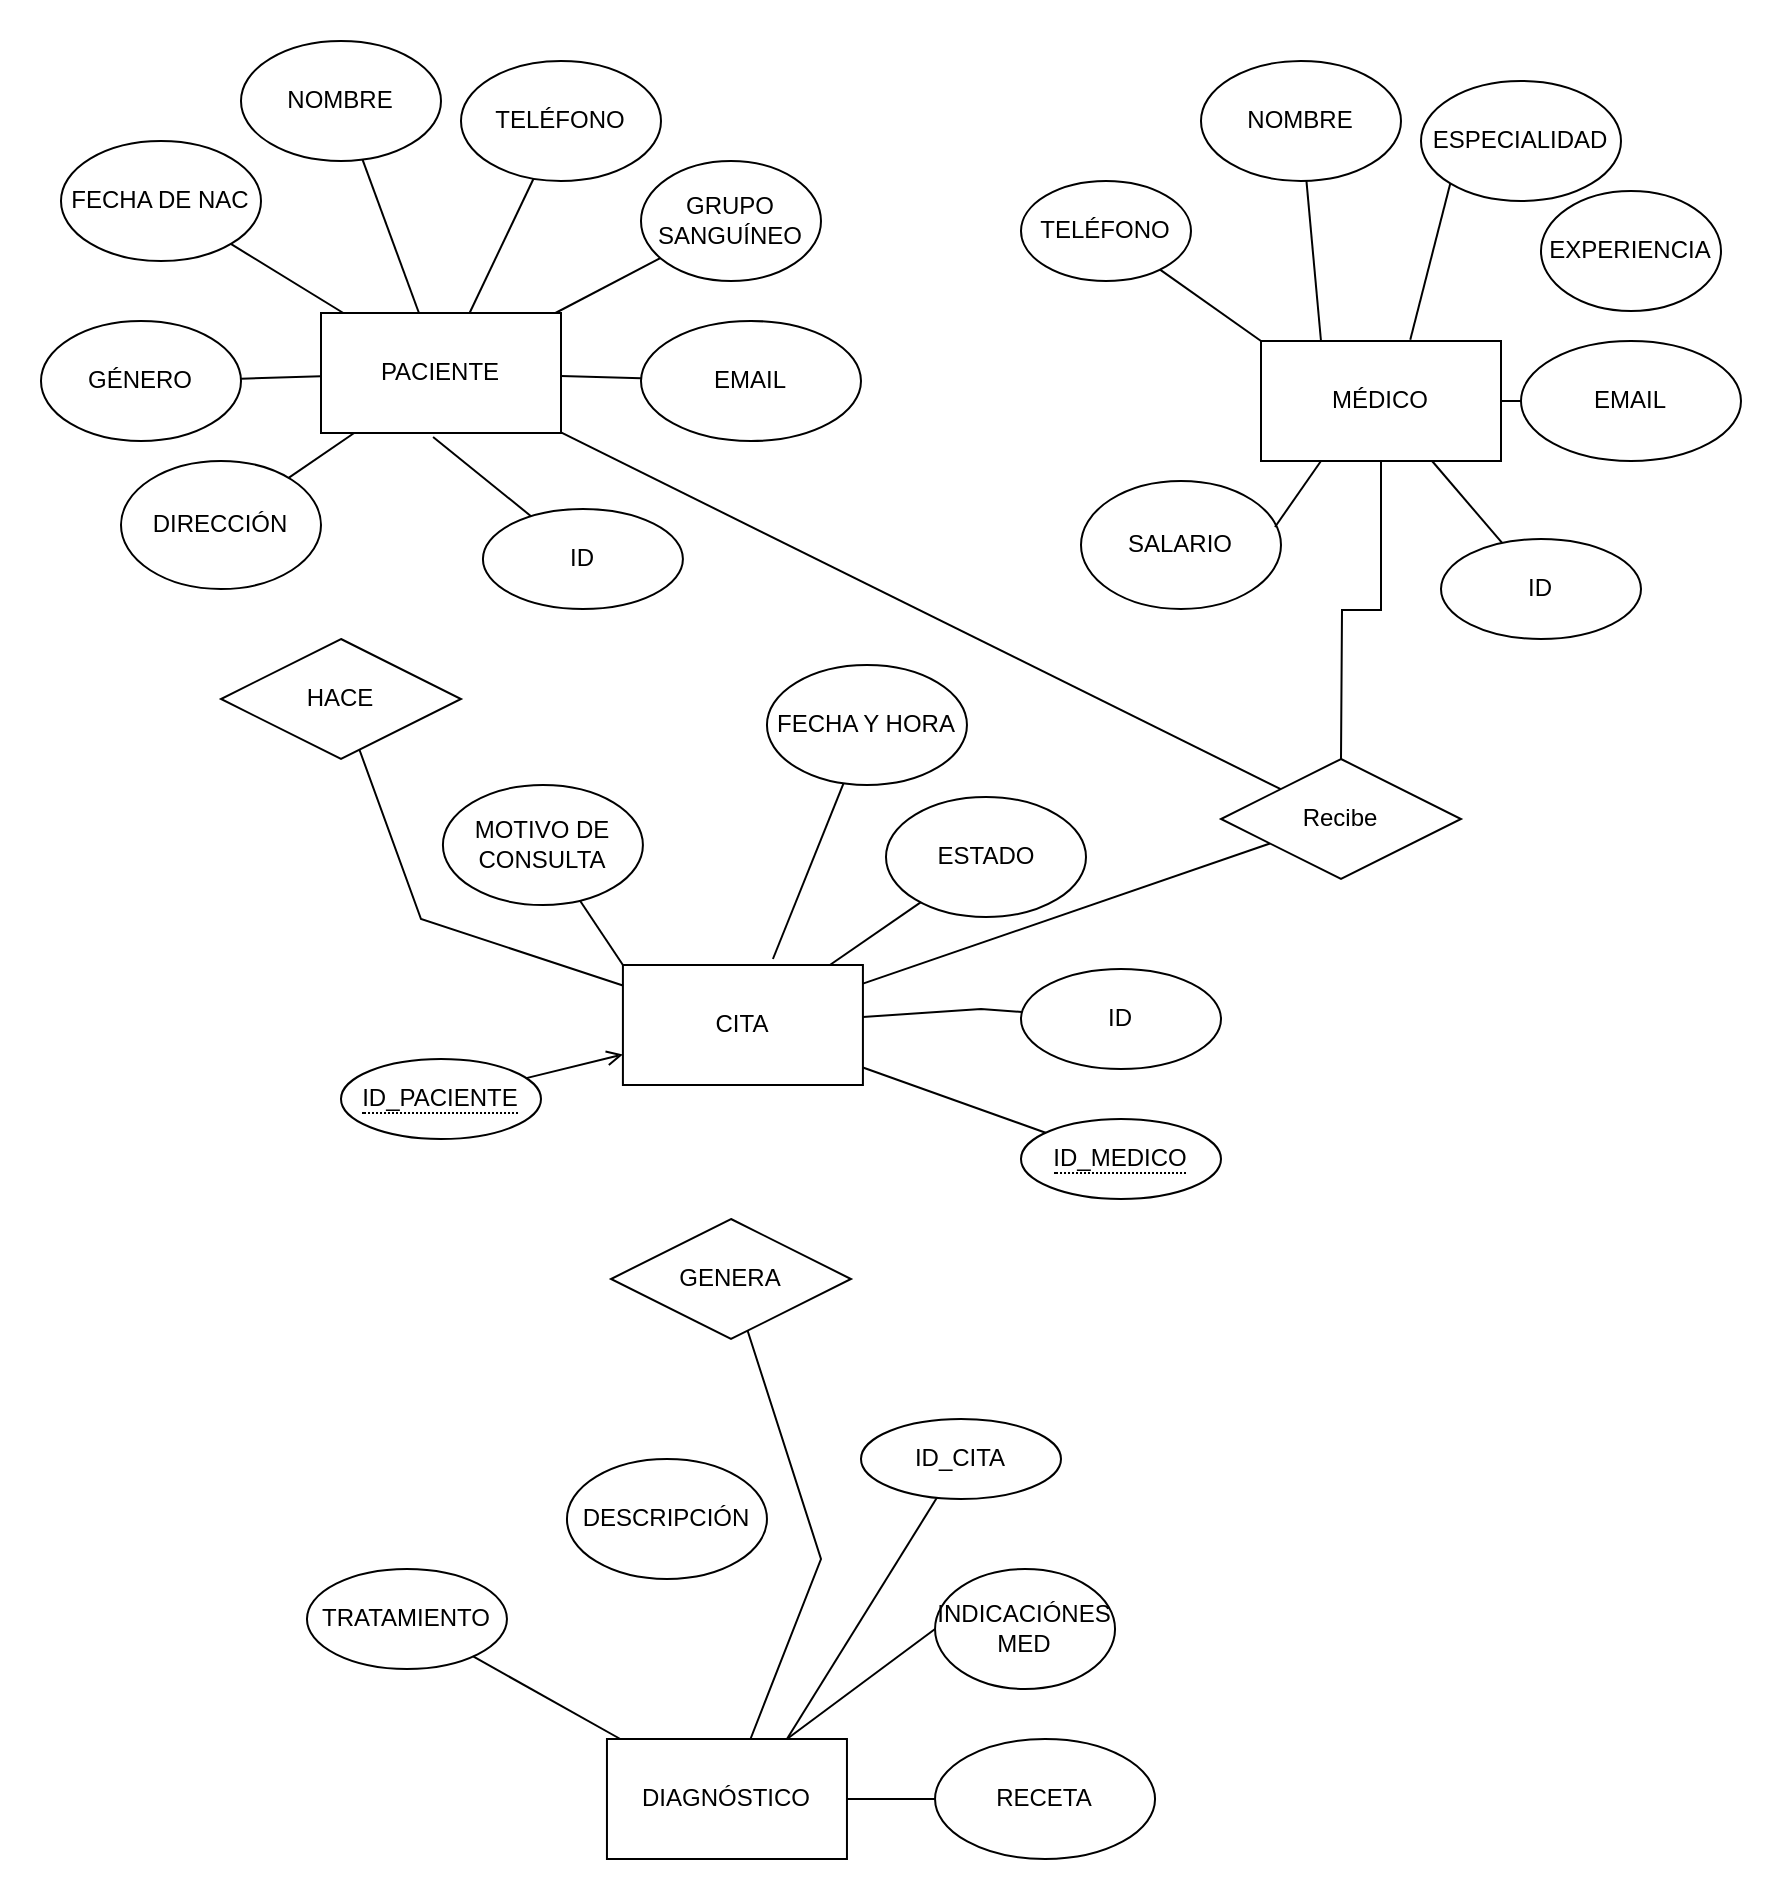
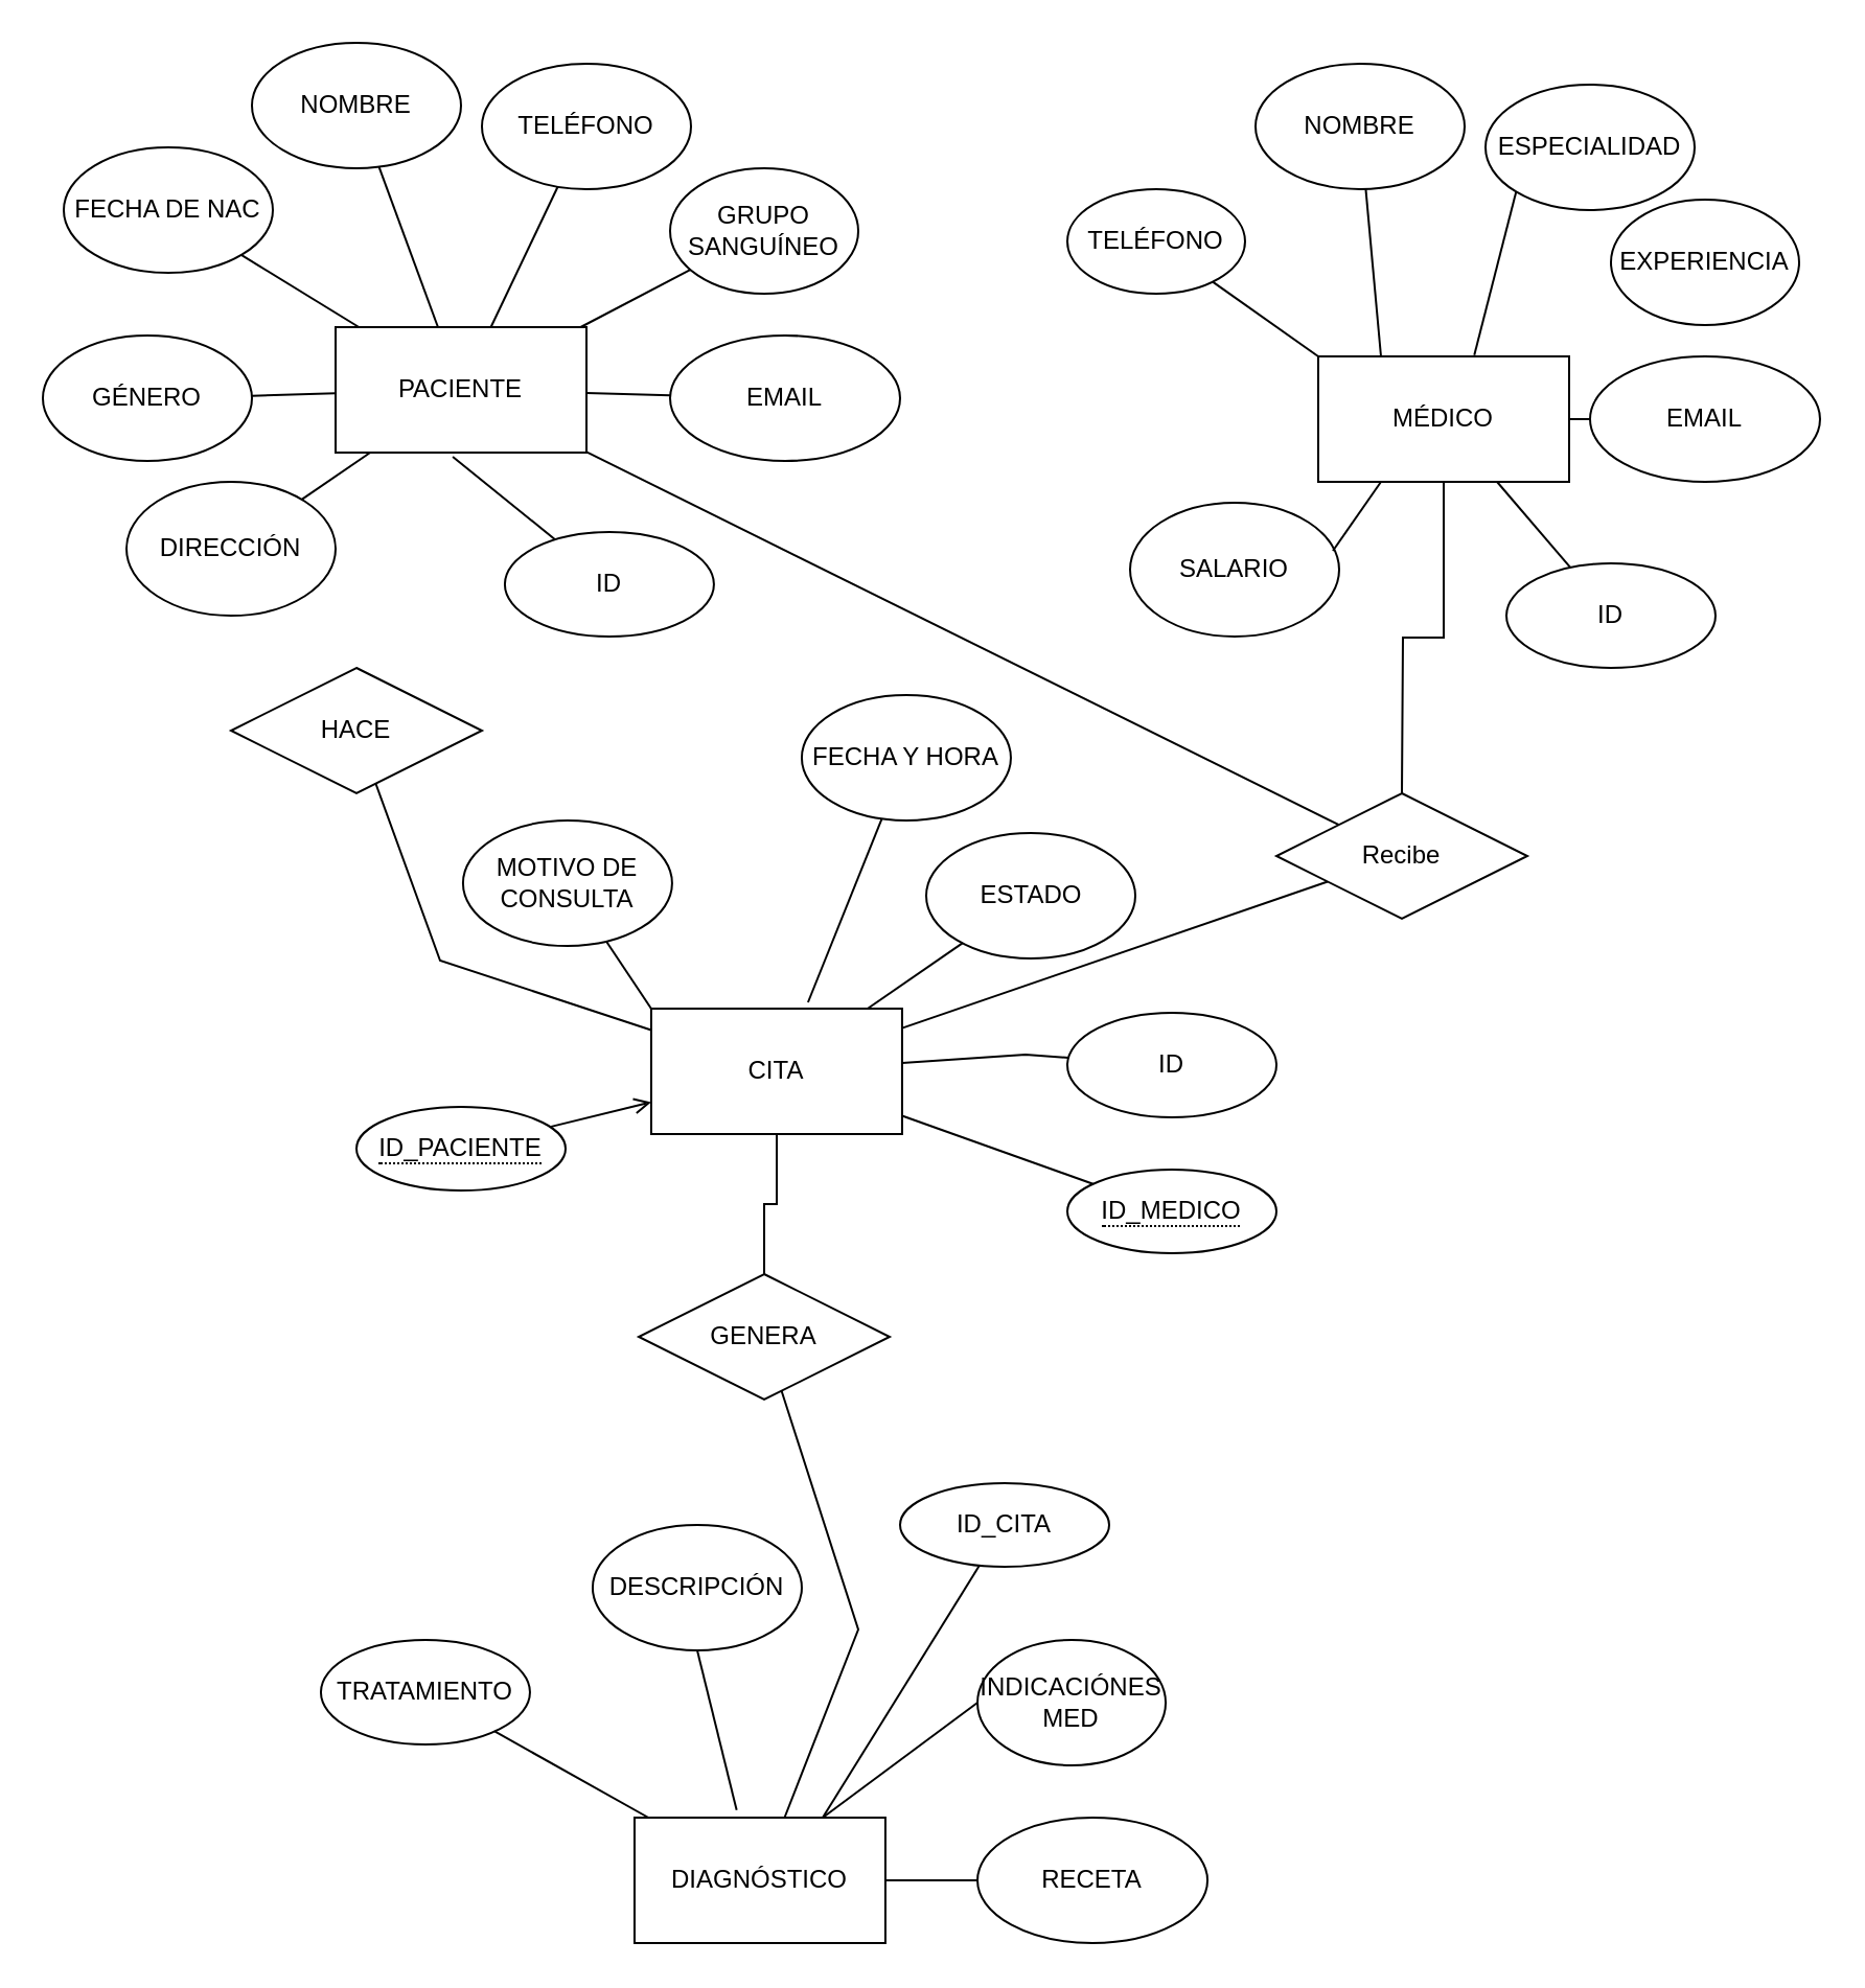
+ <mxCell id="43" style="edgeStyle=orthogonalEdgeStyle;rounded=0;orthogonalLoop=1;jettySize=auto;html=1;endArrow=none;endFill=0;" edge="1" parent="1" source="44" target="60"><mxGeometry relative="1" as="geometry" /></mxCell>
+ <mxCell id="53" value="" style="endArrow=none;html=1;rounded=0;entryX=0.5;entryY=1;entryDx=0;entryDy=0;exitX=0.407;exitY=1.061;exitDx=0;exitDy=0;exitPerimeter=0;" edge="1" parent="1" source="34" target="35"><mxGeometry width="50" height="50" relative="1" as="geometry"><mxPoint x="460" y="774" as="sourcePoint" /><mxPoint x="534" y="719" as="targetPoint" /></mxGeometry></mxCell>
